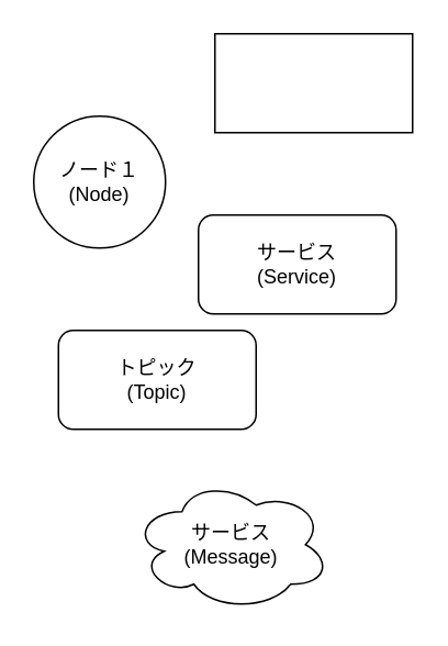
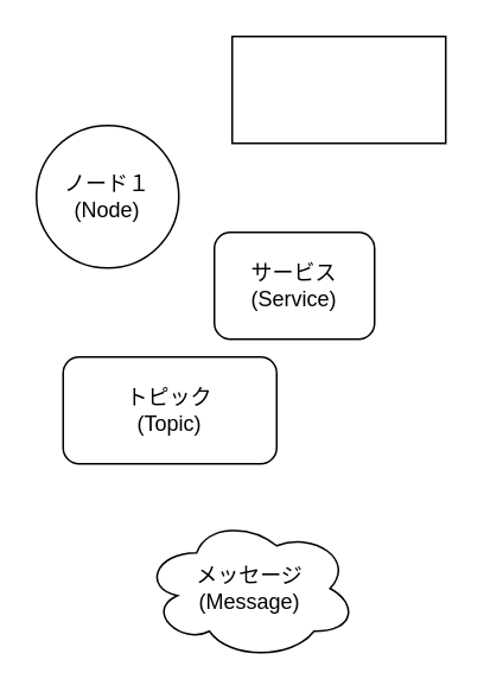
- <mxCell id="4" value="サービス&lt;br&gt;(Service)" style="rounded=1;whiteSpace=wrap;html=1;" vertex="1" parent="1"><mxGeometry x="120" y="130" width="120" height="60" as="geometry" /></mxCell>
+ <mxCell id="4" value="サービス&lt;br&gt;(Service)" style="rounded=1;whiteSpace=wrap;html=1;" vertex="1" parent="1"><mxGeometry x="120" y="130" width="90" height="60" as="geometry" /></mxCell>
- <mxCell id="5" value="サービス&lt;br&gt;(Message)" style="ellipse;shape=cloud;whiteSpace=wrap;html=1;" vertex="1" parent="1"><mxGeometry x="80" y="290" width="120" height="80" as="geometry" /></mxCell>
+ <mxCell id="5" value="メッセージ&lt;br&gt;(Message)" style="ellipse;shape=cloud;whiteSpace=wrap;html=1;" vertex="1" parent="1"><mxGeometry x="80" y="290" width="120" height="80" as="geometry" /></mxCell>
